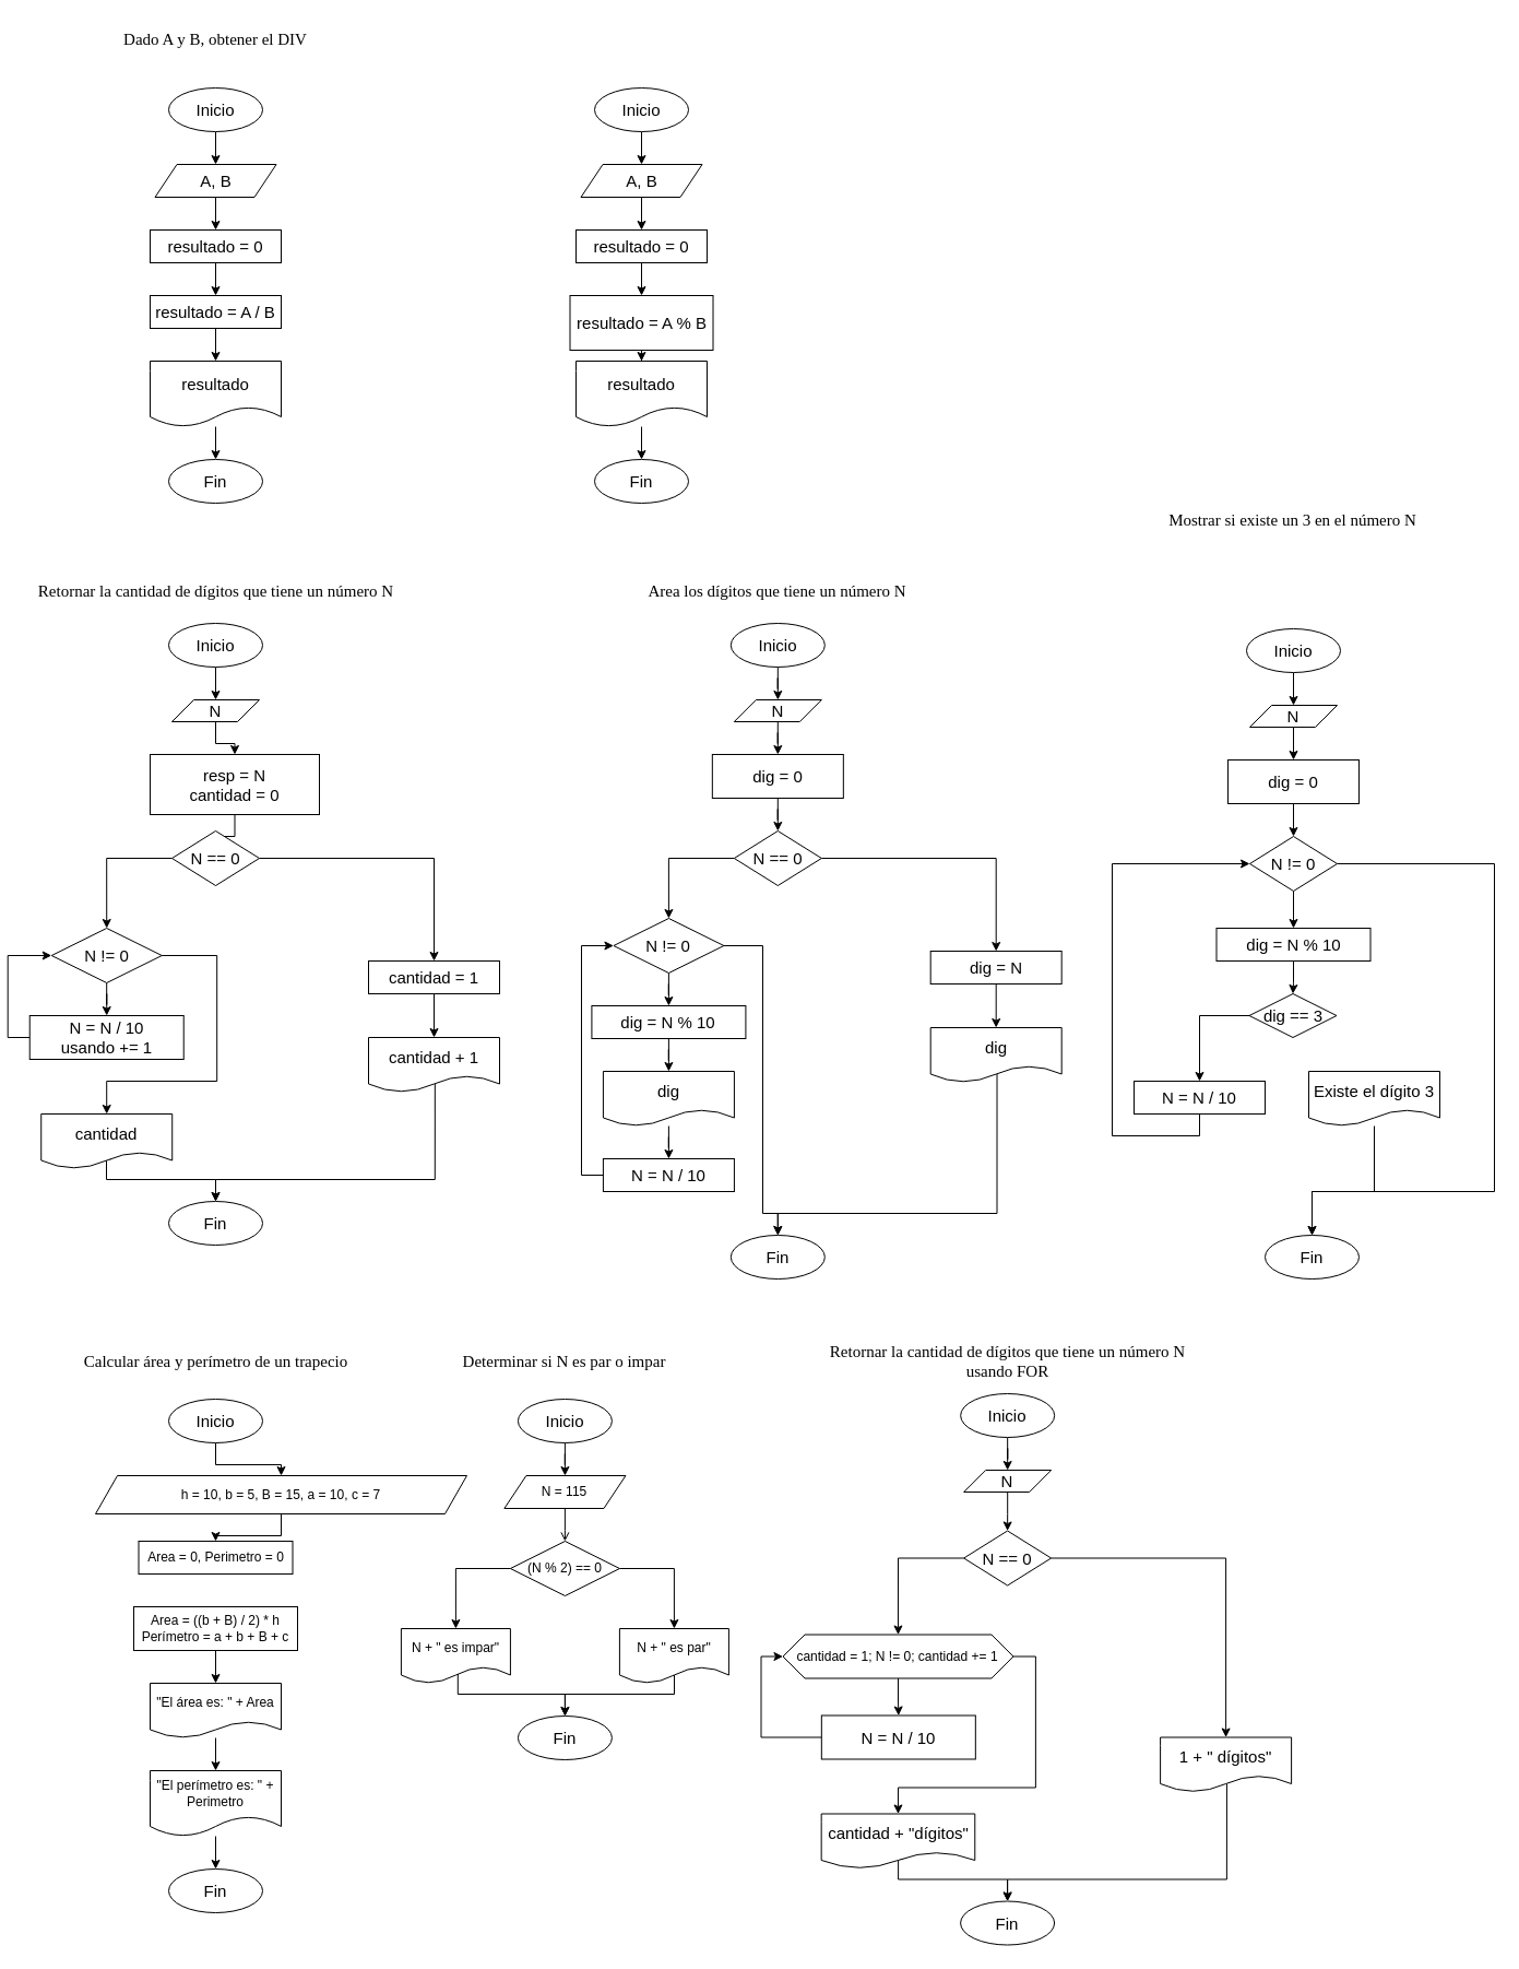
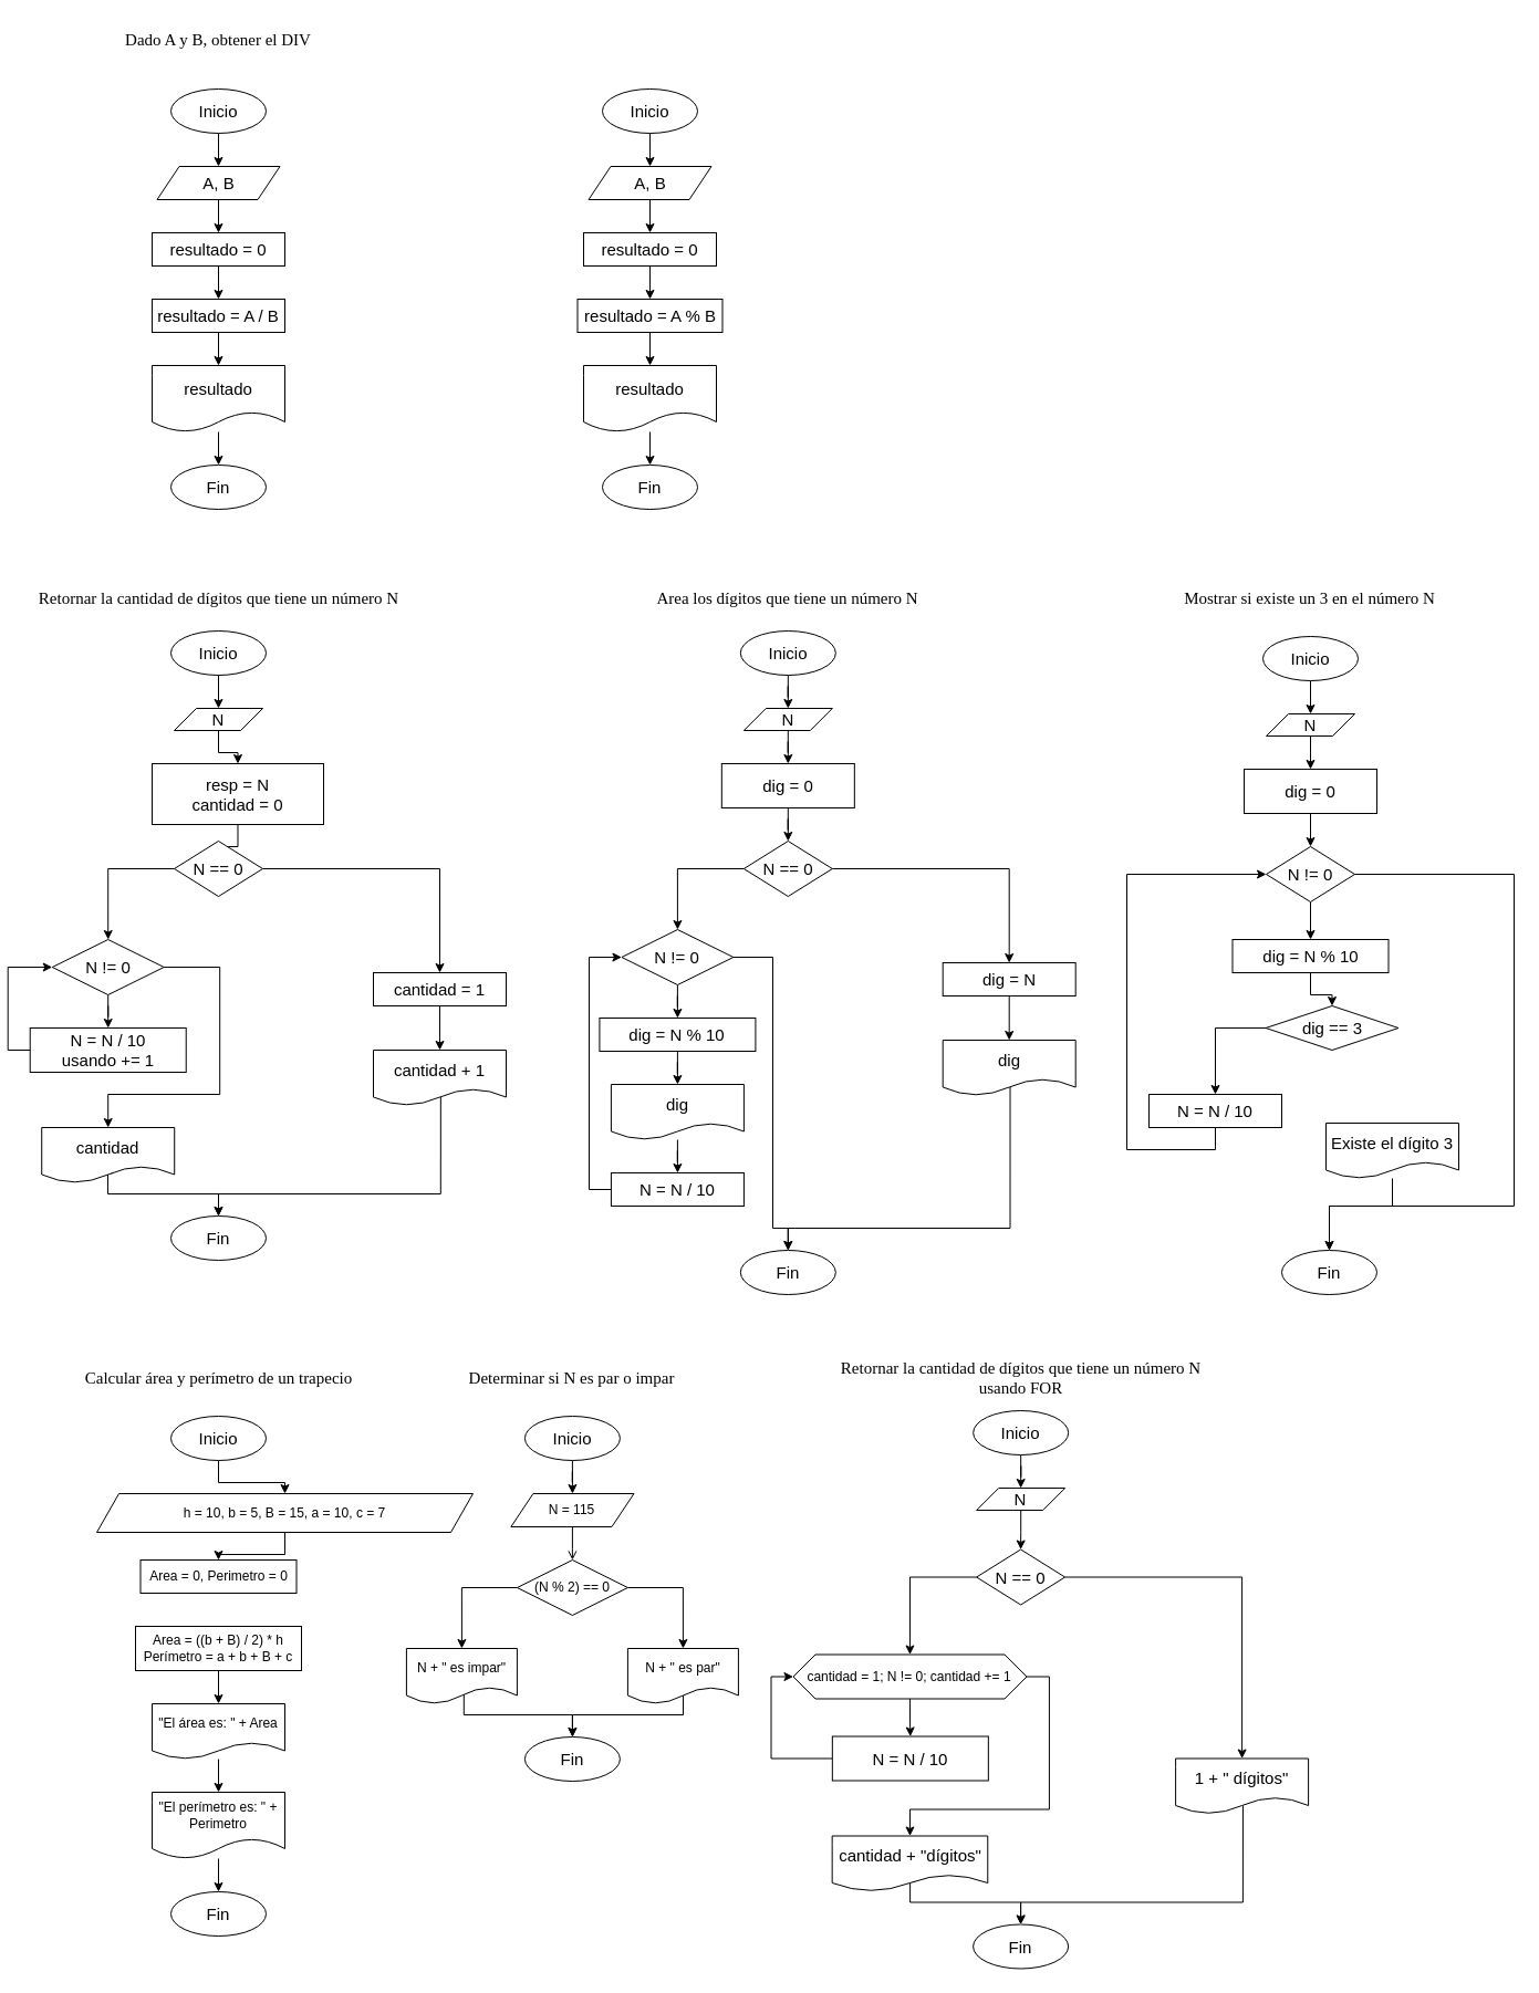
- <mxCell id="21" value="resultado = A % B" style="rounded=0;whiteSpace=wrap;html=1;fontFamily=Helvetica;fontSize=15;" parent="1" vertex="1"><mxGeometry x="515.5" y="270" width="131" height="50" as="geometry" /></mxCell>
+ <mxCell id="21" value="resultado = A % B" style="rounded=0;whiteSpace=wrap;html=1;fontFamily=Helvetica;fontSize=15;" parent="1" vertex="1"><mxGeometry x="515.5" y="270" width="131" height="30" as="geometry" /></mxCell>
- <mxCell id="80" value="&lt;font face=&quot;Garamond&quot; style=&quot;font-size: 15px;&quot;&gt;Mostrar si existe un 3 en el número N&lt;/font&gt;" style="text;html=1;strokeColor=none;fillColor=none;align=center;verticalAlign=middle;whiteSpace=wrap;rounded=0;" parent="1" vertex="1"><mxGeometry x="1012" y="460" width="331" height="30" as="geometry" /></mxCell>
+ <mxCell id="80" value="&lt;font face=&quot;Garamond&quot; style=&quot;font-size: 15px;&quot;&gt;Mostrar si existe un 3 en el número N&lt;/font&gt;" style="text;html=1;strokeColor=none;fillColor=none;align=center;verticalAlign=middle;whiteSpace=wrap;rounded=0;" parent="1" vertex="1"><mxGeometry x="1012" y="525" width="331" height="30" as="geometry" /></mxCell>
- <mxCell id="88" value="dig == 3" style="rhombus;whiteSpace=wrap;html=1;fontFamily=Helvetica;fontSize=15;" parent="1" vertex="1"><mxGeometry x="1137.5" y="909" width="80" height="40" as="geometry" /></mxCell>
+ <mxCell id="88" value="dig == 3" style="rhombus;whiteSpace=wrap;html=1;fontFamily=Helvetica;fontSize=15;" parent="1" vertex="1"><mxGeometry x="1137.5" y="909" width="120" height="40" as="geometry" /></mxCell>
- <mxCell id="84" value="Existe el dígito 3" style="shape=document;whiteSpace=wrap;html=1;boundedLbl=1;fontFamily=Helvetica;fontSize=15;" parent="1" vertex="1"><mxGeometry x="1192" y="980" width="120" height="50" as="geometry" /></mxCell>
+ <mxCell id="84" value="Existe el dígito 3" style="shape=document;whiteSpace=wrap;html=1;boundedLbl=1;fontFamily=Helvetica;fontSize=15;" parent="1" vertex="1"><mxGeometry x="1192" y="1015" width="120" height="50" as="geometry" /></mxCell>
